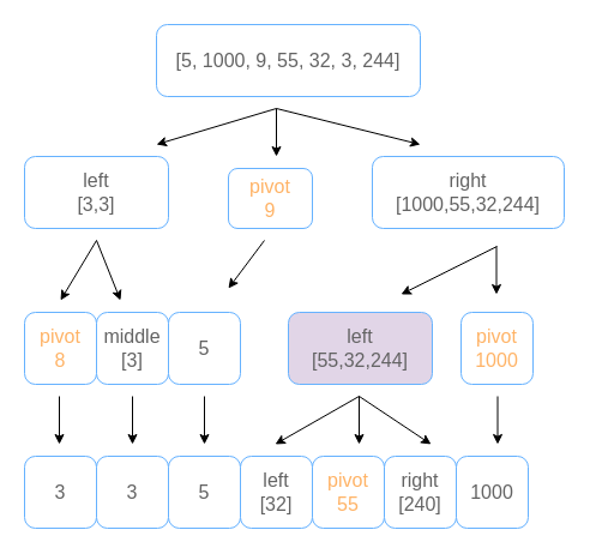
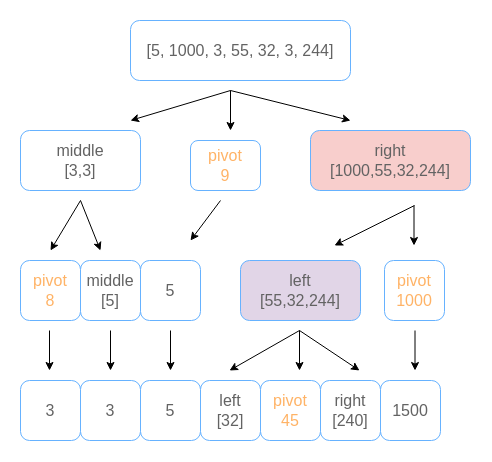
- <mxCell id="2" value="[&lt;span class=&quot;mi&quot; style=&quot;font-size: 16px; box-sizing: border-box;&quot;&gt;5&lt;/span&gt;&lt;span class=&quot;p&quot; style=&quot;font-size: 16px; box-sizing: border-box;&quot;&gt;,&amp;nbsp;&lt;/span&gt;&lt;span class=&quot;mi&quot; style=&quot;font-size: 16px; box-sizing: border-box;&quot;&gt;1000&lt;/span&gt;&lt;span class=&quot;p&quot; style=&quot;font-size: 16px; box-sizing: border-box;&quot;&gt;,&amp;nbsp;&lt;/span&gt;&lt;span class=&quot;mi&quot; style=&quot;font-size: 16px; box-sizing: border-box;&quot;&gt;9&lt;/span&gt;&lt;span class=&quot;p&quot; style=&quot;font-size: 16px; box-sizing: border-box;&quot;&gt;,&amp;nbsp;&lt;/span&gt;&lt;span class=&quot;mi&quot; style=&quot;font-size: 16px; box-sizing: border-box;&quot;&gt;55&lt;/span&gt;&lt;span class=&quot;p&quot; style=&quot;font-size: 16px; box-sizing: border-box;&quot;&gt;,&amp;nbsp;&lt;/span&gt;&lt;span class=&quot;mi&quot; style=&quot;font-size: 16px; box-sizing: border-box;&quot;&gt;32&lt;/span&gt;&lt;span class=&quot;p&quot; style=&quot;font-size: 16px; box-sizing: border-box;&quot;&gt;,&amp;nbsp;&lt;/span&gt;&lt;span class=&quot;mi&quot; style=&quot;font-size: 16px; box-sizing: border-box;&quot;&gt;3&lt;/span&gt;&lt;span class=&quot;p&quot; style=&quot;font-size: 16px; box-sizing: border-box;&quot;&gt;,&amp;nbsp;&lt;/span&gt;&lt;span class=&quot;mi&quot; style=&quot;font-size: 16px; box-sizing: border-box;&quot;&gt;244]&lt;/span&gt;" style="rounded=1;whiteSpace=wrap;html=1;strokeWidth=1;strokeColor=#66B2FF;fontSize=16;fontColor=#636363;" vertex="1" parent="1"><mxGeometry x="130" y="20" width="220" height="60" as="geometry" /></mxCell>
+ <mxCell id="2" value="[&lt;span class=&quot;mi&quot; style=&quot;font-size: 16px; box-sizing: border-box;&quot;&gt;5&lt;/span&gt;&lt;span class=&quot;p&quot; style=&quot;font-size: 16px; box-sizing: border-box;&quot;&gt;,&amp;nbsp;&lt;/span&gt;&lt;span class=&quot;mi&quot; style=&quot;font-size: 16px; box-sizing: border-box;&quot;&gt;1000&lt;/span&gt;&lt;span class=&quot;p&quot; style=&quot;font-size: 16px; box-sizing: border-box;&quot;&gt;,&amp;nbsp;&lt;/span&gt;&lt;span class=&quot;mi&quot; style=&quot;font-size: 16px; box-sizing: border-box;&quot;&gt;3&lt;/span&gt;&lt;span class=&quot;p&quot; style=&quot;font-size: 16px; box-sizing: border-box;&quot;&gt;,&amp;nbsp;&lt;/span&gt;&lt;span class=&quot;mi&quot; style=&quot;font-size: 16px; box-sizing: border-box;&quot;&gt;55&lt;/span&gt;&lt;span class=&quot;p&quot; style=&quot;font-size: 16px; box-sizing: border-box;&quot;&gt;,&amp;nbsp;&lt;/span&gt;&lt;span class=&quot;mi&quot; style=&quot;font-size: 16px; box-sizing: border-box;&quot;&gt;32&lt;/span&gt;&lt;span class=&quot;p&quot; style=&quot;font-size: 16px; box-sizing: border-box;&quot;&gt;,&amp;nbsp;&lt;/span&gt;&lt;span class=&quot;mi&quot; style=&quot;font-size: 16px; box-sizing: border-box;&quot;&gt;3&lt;/span&gt;&lt;span class=&quot;p&quot; style=&quot;font-size: 16px; box-sizing: border-box;&quot;&gt;,&amp;nbsp;&lt;/span&gt;&lt;span class=&quot;mi&quot; style=&quot;font-size: 16px; box-sizing: border-box;&quot;&gt;244]&lt;/span&gt;" style="rounded=1;whiteSpace=wrap;html=1;strokeWidth=1;strokeColor=#66B2FF;fontSize=16;fontColor=#636363;" vertex="1" parent="1"><mxGeometry x="130" y="20" width="220" height="60" as="geometry" /></mxCell>
- <mxCell id="7" value="left&lt;br&gt;[3,3]" style="rounded=1;whiteSpace=wrap;html=1;strokeColor=#66B2FF;strokeWidth=1;fontSize=16;fontColor=#636363;" vertex="1" parent="1"><mxGeometry x="20" y="130" width="120" height="60" as="geometry" /></mxCell>
+ <mxCell id="7" value="middle&lt;br&gt;[3,3]" style="rounded=1;whiteSpace=wrap;html=1;strokeColor=#66B2FF;strokeWidth=1;fontSize=16;fontColor=#636363;" vertex="1" parent="1"><mxGeometry x="20" y="130" width="120" height="60" as="geometry" /></mxCell>
- <mxCell id="8" value="right&lt;br&gt;[1000,55,32,244]" style="rounded=1;whiteSpace=wrap;html=1;strokeColor=#66B2FF;strokeWidth=1;fontSize=16;fontColor=#636363;" vertex="1" parent="1"><mxGeometry x="310" y="130" width="160" height="60" as="geometry" /></mxCell>
+ <mxCell id="8" value="right&lt;br&gt;[1000,55,32,244]" style="rounded=1;whiteSpace=wrap;html=1;strokeColor=#66B2FF;strokeWidth=1;fontSize=16;fontColor=#636363;fillColor=#f8cecc;" vertex="1" parent="1"><mxGeometry x="310" y="130" width="160" height="60" as="geometry" /></mxCell>
- <mxCell id="11" value="middle&lt;br&gt;[3]" style="rounded=1;whiteSpace=wrap;html=1;strokeColor=#66B2FF;strokeWidth=1;fontSize=16;fontColor=#636363;" vertex="1" parent="1"><mxGeometry x="80" y="260" width="60" height="60" as="geometry" /></mxCell>
+ <mxCell id="11" value="middle&lt;br&gt;[5]" style="rounded=1;whiteSpace=wrap;html=1;strokeColor=#66B2FF;strokeWidth=1;fontSize=16;fontColor=#636363;" vertex="1" parent="1"><mxGeometry x="80" y="260" width="60" height="60" as="geometry" /></mxCell>
- <mxCell id="19" value="&lt;font color=&quot;#ffb366&quot;&gt;pivot&lt;br&gt;55&lt;/font&gt;" style="rounded=1;whiteSpace=wrap;html=1;strokeColor=#66B2FF;strokeWidth=1;fontSize=16;fontColor=#636363;" vertex="1" parent="1"><mxGeometry x="260" y="380" width="60" height="60" as="geometry" /></mxCell>
+ <mxCell id="19" value="&lt;font color=&quot;#ffb366&quot;&gt;pivot&lt;br&gt;45&lt;/font&gt;" style="rounded=1;whiteSpace=wrap;html=1;strokeColor=#66B2FF;strokeWidth=1;fontSize=16;fontColor=#636363;" vertex="1" parent="1"><mxGeometry x="260" y="380" width="60" height="60" as="geometry" /></mxCell>
- <mxCell id="26" value="1000" style="rounded=1;whiteSpace=wrap;html=1;strokeColor=#66B2FF;strokeWidth=1;fontSize=16;fontColor=#636363;" vertex="1" parent="1"><mxGeometry x="380" y="380" width="60" height="60" as="geometry" /></mxCell>
+ <mxCell id="26" value="1500" style="rounded=1;whiteSpace=wrap;html=1;strokeColor=#66B2FF;strokeWidth=1;fontSize=16;fontColor=#636363;" vertex="1" parent="1"><mxGeometry x="380" y="380" width="60" height="60" as="geometry" /></mxCell>
